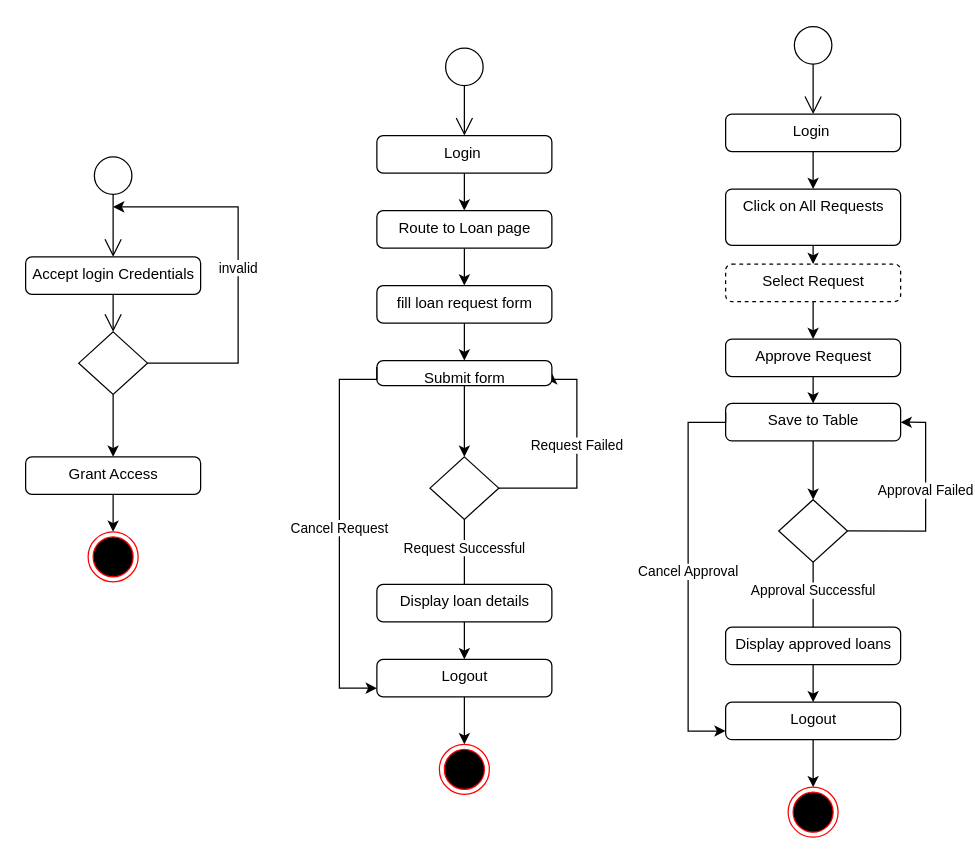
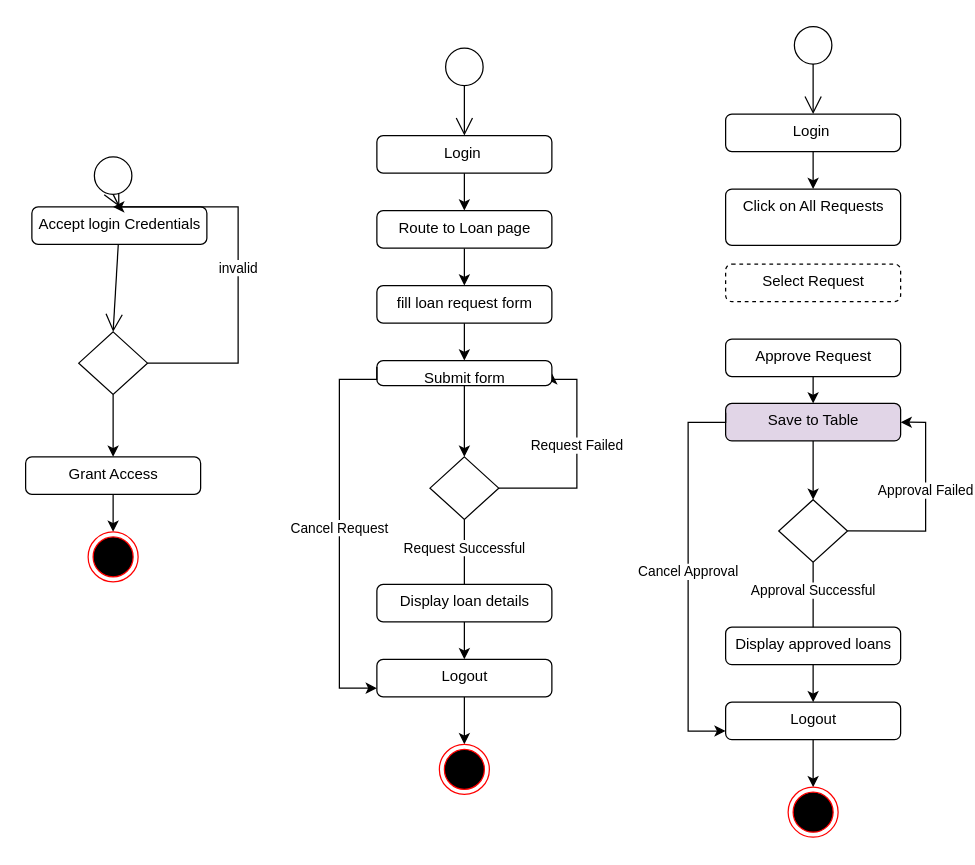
- <mxCell id="48" style="edgeStyle=orthogonalEdgeStyle;rounded=0;orthogonalLoop=1;jettySize=auto;html=1;entryX=0.5;entryY=0;entryDx=0;entryDy=0;exitX=0.5;exitY=1;exitDx=0;exitDy=0;" edge="1" parent="1" source="49" target="47"><mxGeometry relative="1" as="geometry"><mxPoint x="640" y="140.75" as="sourcePoint" /><mxPoint x="680" y="200.75" as="targetPoint" /></mxGeometry></mxCell>
- <mxCell id="3" value="Accept login Credentials" style="html=1;align=center;verticalAlign=top;rounded=1;absoluteArcSize=1;arcSize=10;dashed=0;" parent="1" vertex="1"><mxGeometry x="20" y="205" width="140" height="30" as="geometry" /></mxCell>
+ <mxCell id="3" value="Accept login Credentials" style="html=1;align=center;verticalAlign=top;rounded=1;absoluteArcSize=1;arcSize=10;dashed=0;" parent="1" vertex="1"><mxGeometry x="25" y="165" width="140" height="30" as="geometry" /></mxCell>
- <mxCell id="46" style="edgeStyle=orthogonalEdgeStyle;rounded=0;orthogonalLoop=1;jettySize=auto;html=1;exitX=0.5;exitY=1;exitDx=0;exitDy=0;entryX=0.5;entryY=0;entryDx=0;entryDy=0;" edge="1" parent="1" source="47" target="53"><mxGeometry relative="1" as="geometry" /></mxCell>
- <mxCell id="43" value="Save to Table" style="html=1;align=center;verticalAlign=top;rounded=1;absoluteArcSize=1;arcSize=10;dashed=0;" vertex="1" parent="1"><mxGeometry x="580" y="322.25" width="140" height="30" as="geometry" /></mxCell>
+ <mxCell id="43" value="Save to Table" style="html=1;align=center;verticalAlign=top;rounded=1;absoluteArcSize=1;arcSize=10;dashed=0;fillColor=#e1d5e7;" vertex="1" parent="1"><mxGeometry x="580" y="322.25" width="140" height="30" as="geometry" /></mxCell>
